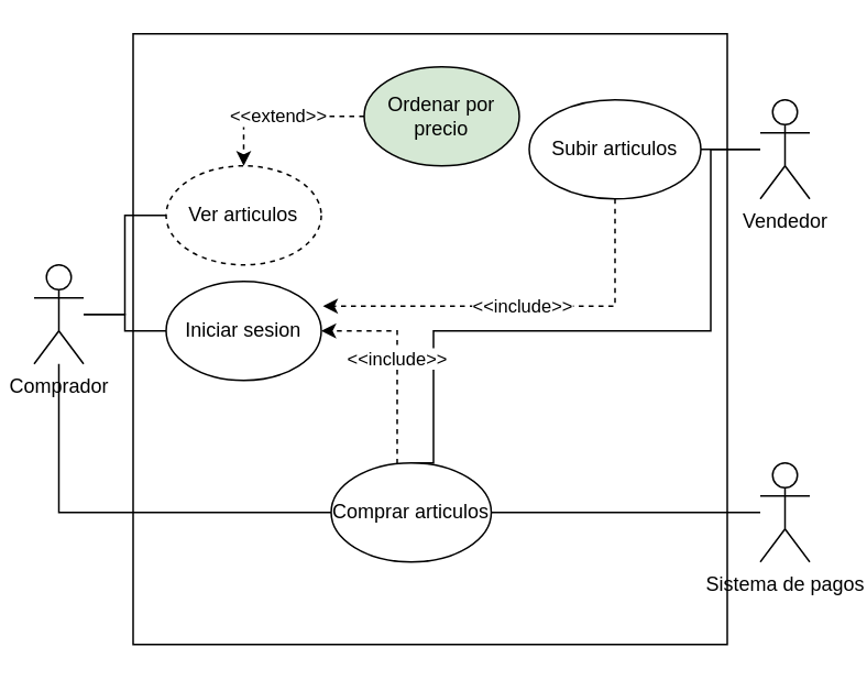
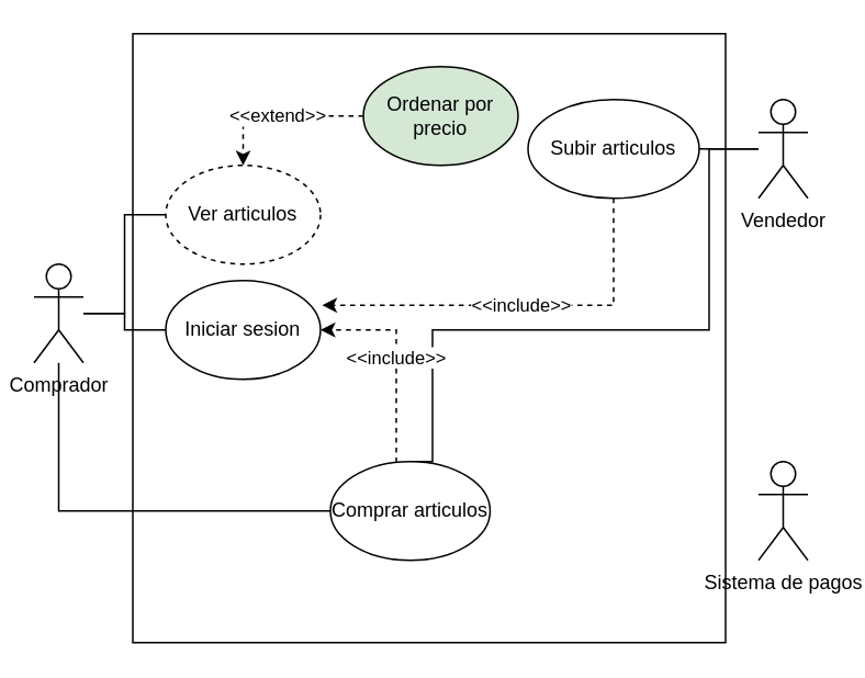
- <mxCell id="15" style="edgeStyle=orthogonalEdgeStyle;rounded=0;orthogonalLoop=1;jettySize=auto;html=1;endArrow=none;endFill=0;" parent="1" source="16" target="14" edge="1"><mxGeometry relative="1" as="geometry" /></mxCell>
